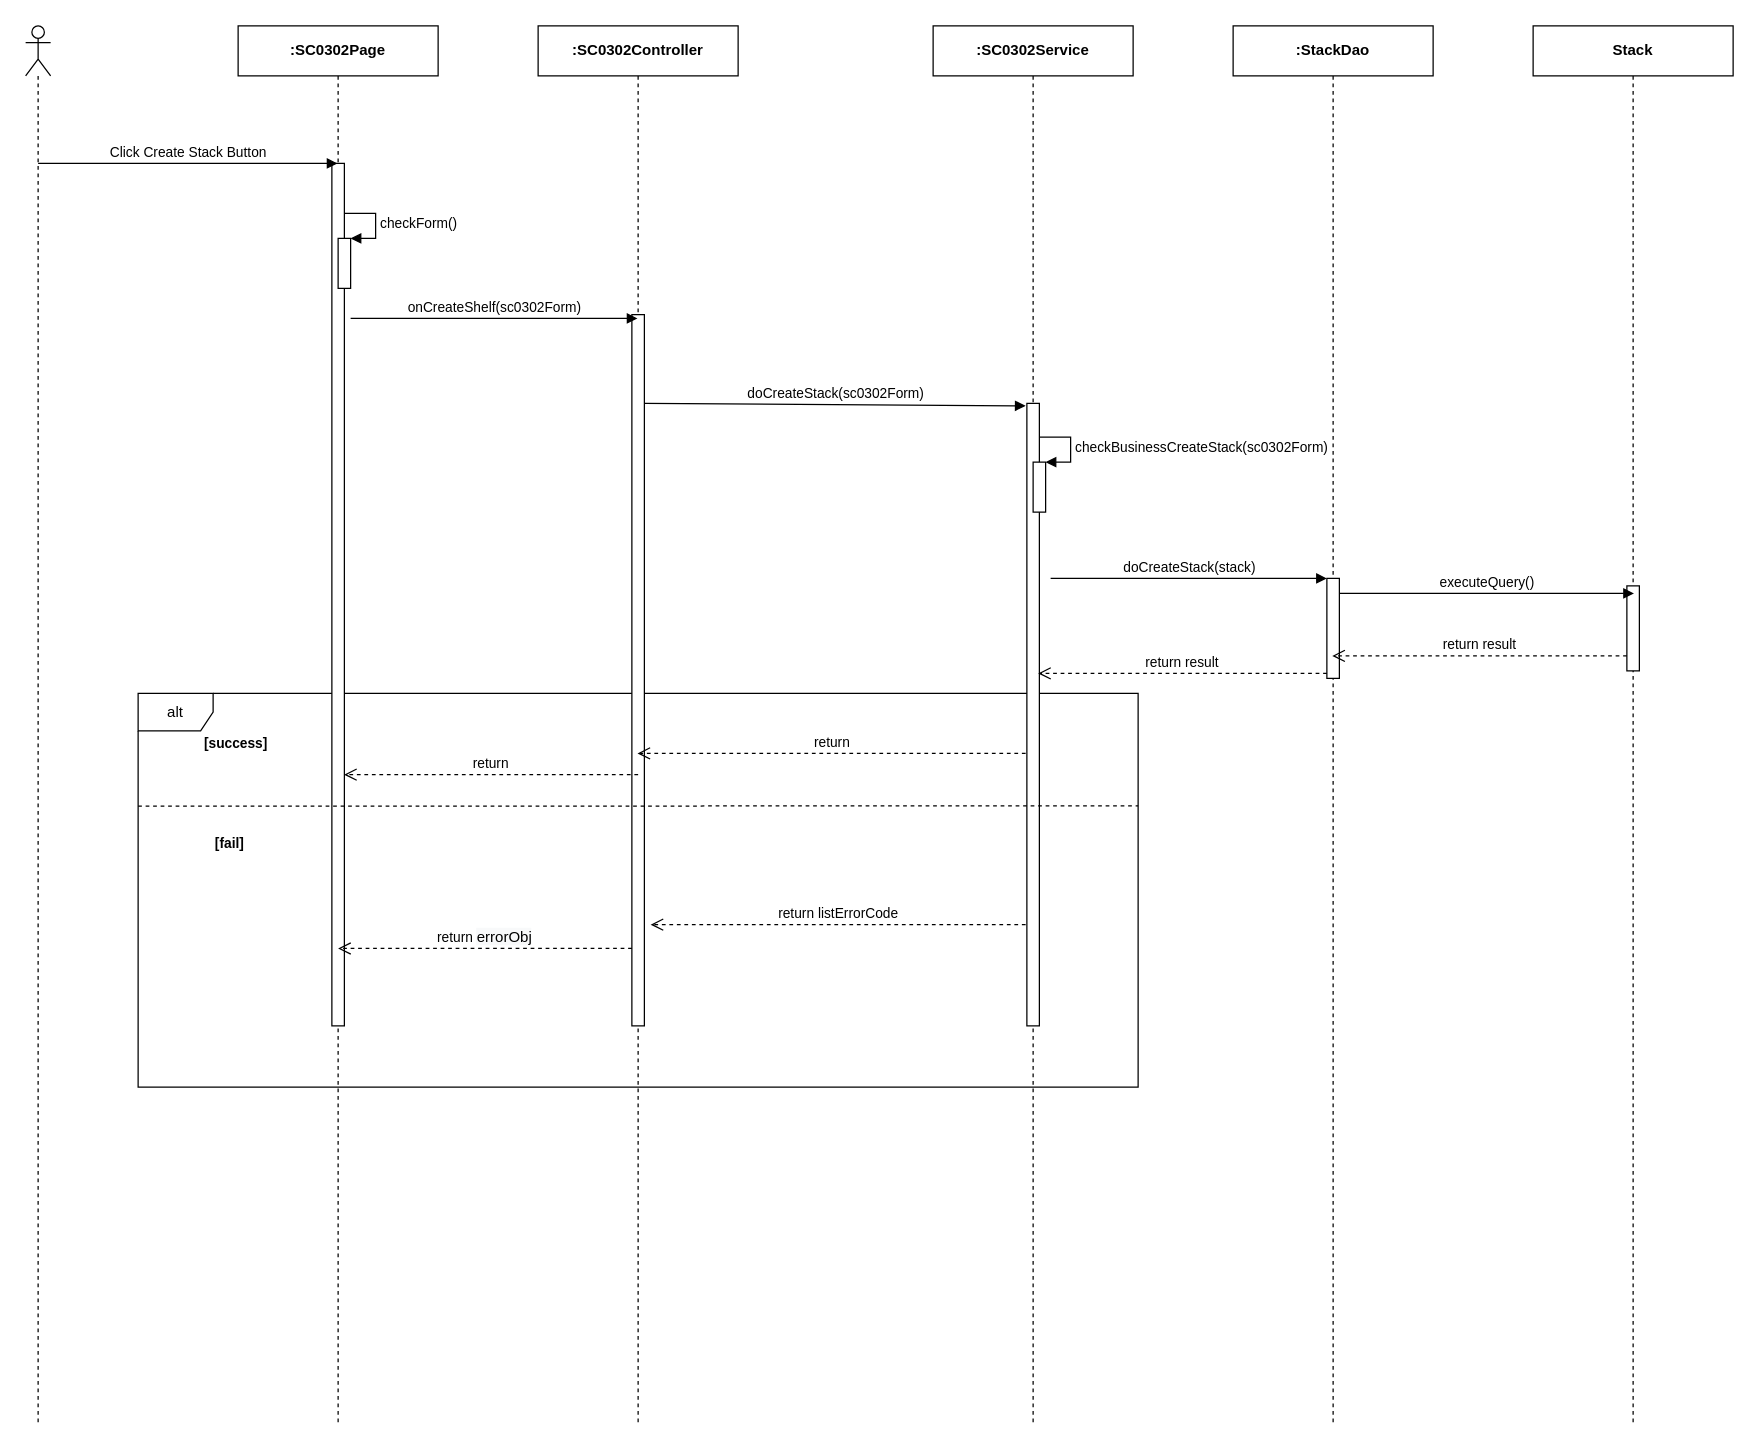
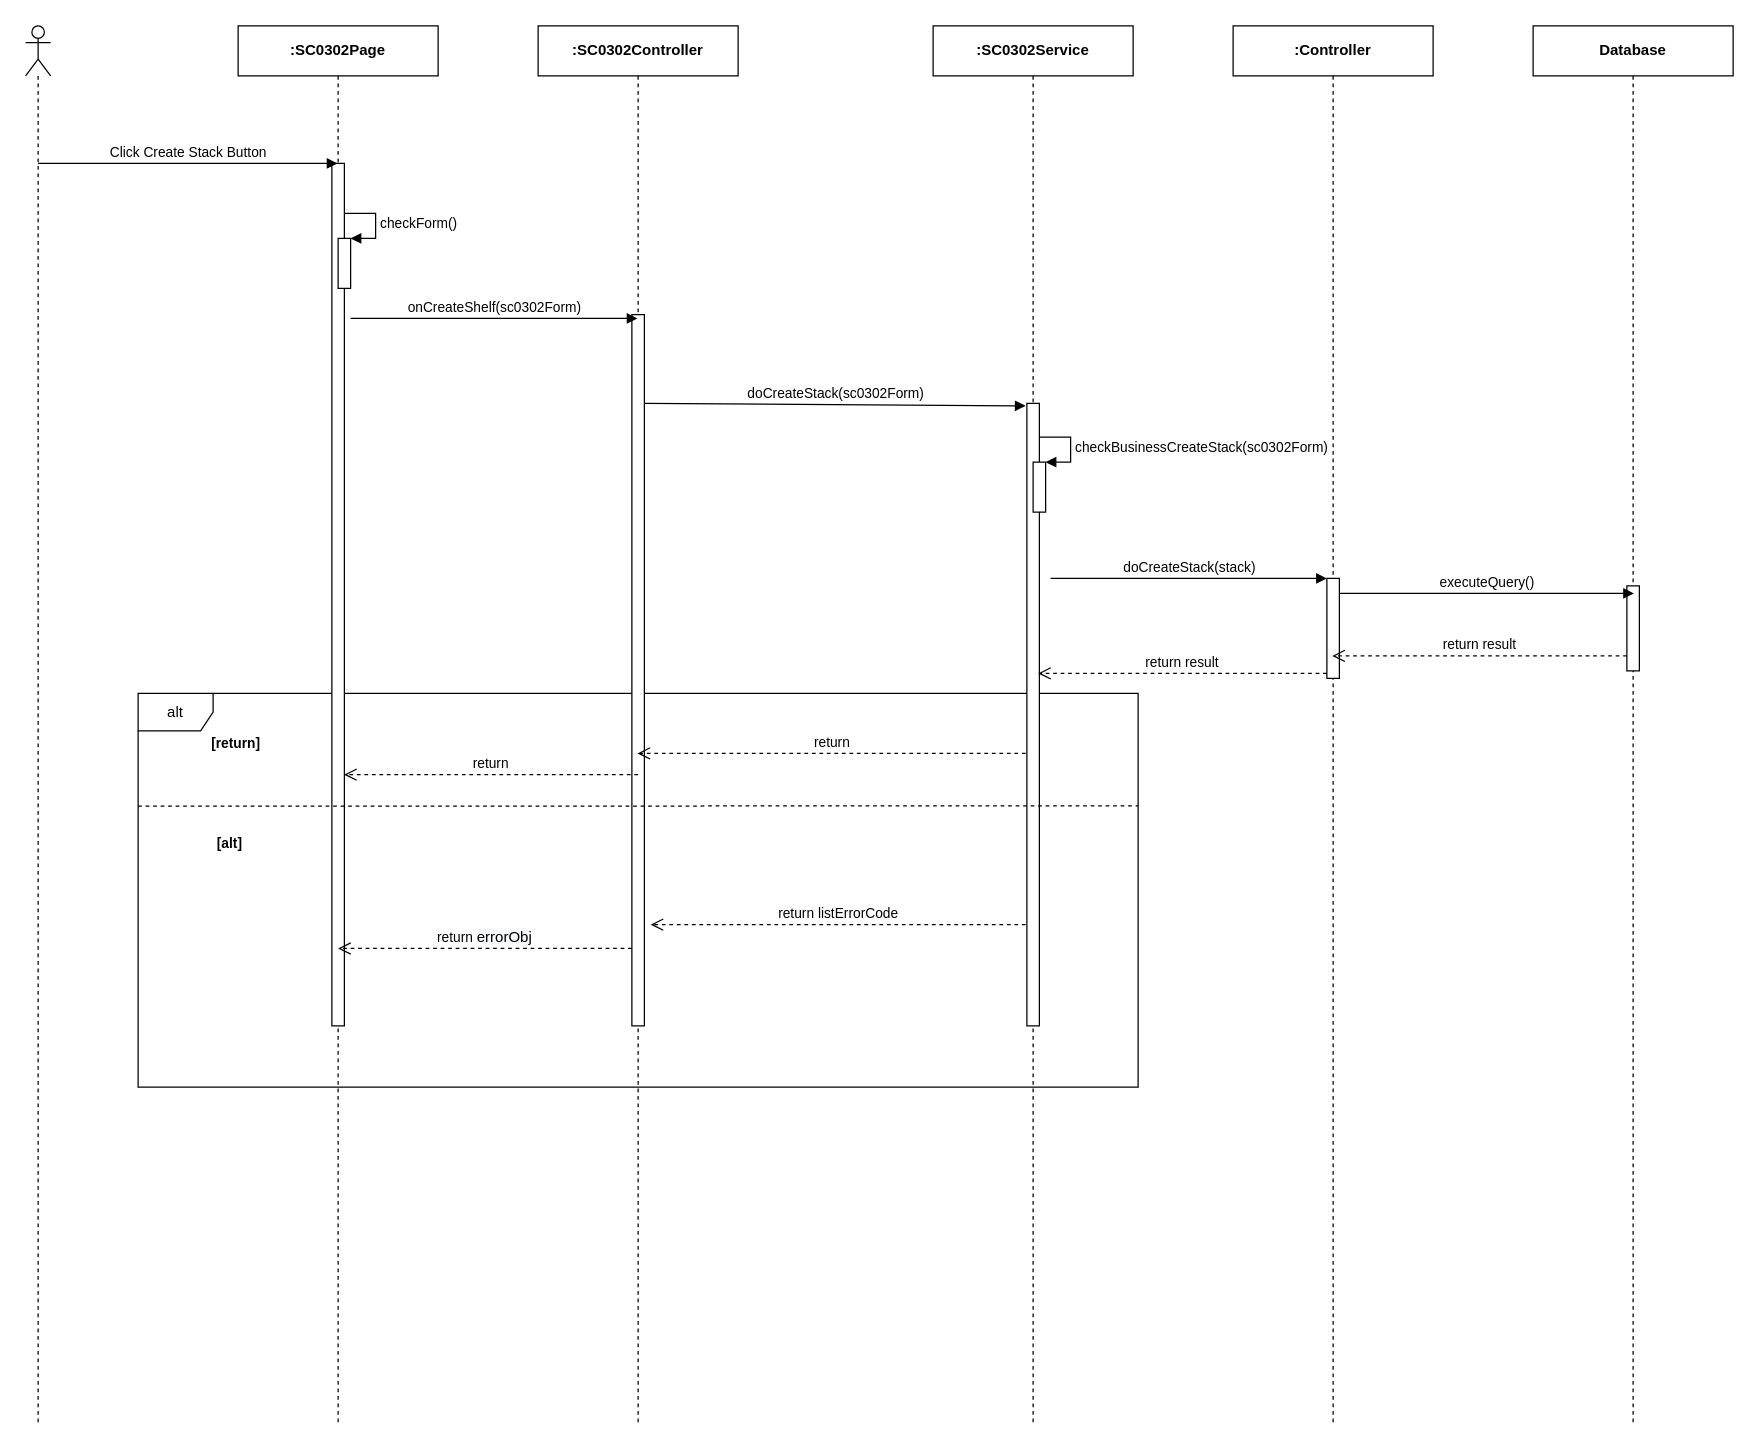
- <mxCell id="6" value="&lt;b&gt;:StackDao&lt;/b&gt;" style="shape=umlLifeline;perimeter=lifelinePerimeter;whiteSpace=wrap;html=1;container=1;collapsible=0;recursiveResize=0;outlineConnect=0;" parent="1" vertex="1"><mxGeometry x="986" y="20" width="160" height="1120" as="geometry" /></mxCell>
+ <mxCell id="6" value="&lt;b&gt;:Controller&lt;/b&gt;" style="shape=umlLifeline;perimeter=lifelinePerimeter;whiteSpace=wrap;html=1;container=1;collapsible=0;recursiveResize=0;outlineConnect=0;" parent="1" vertex="1"><mxGeometry x="986" y="20" width="160" height="1120" as="geometry" /></mxCell>
- <mxCell id="28" value="&lt;b&gt;Stack&lt;/b&gt;" style="shape=umlLifeline;perimeter=lifelinePerimeter;whiteSpace=wrap;html=1;container=1;collapsible=0;recursiveResize=0;outlineConnect=0;" parent="1" vertex="1"><mxGeometry x="1226" y="20" width="160" height="1120" as="geometry" /></mxCell>
+ <mxCell id="28" value="&lt;b&gt;Database&lt;/b&gt;" style="shape=umlLifeline;perimeter=lifelinePerimeter;whiteSpace=wrap;html=1;container=1;collapsible=0;recursiveResize=0;outlineConnect=0;" parent="1" vertex="1"><mxGeometry x="1226" y="20" width="160" height="1120" as="geometry" /></mxCell>
- <mxCell id="24" value="&lt;span style=&quot;font-size: 11px ; background-color: rgb(255 , 255 , 255)&quot;&gt;&lt;b&gt;[success]&lt;/b&gt;&lt;/span&gt;" style="text;html=1;align=center;verticalAlign=middle;resizable=0;points=[];autosize=1;" parent="1" vertex="1"><mxGeometry x="153" y="584" width="70" height="20" as="geometry" /></mxCell>
+ <mxCell id="24" value="&lt;span style=&quot;font-size: 11px ; background-color: rgb(255 , 255 , 255)&quot;&gt;&lt;b&gt;[return]&lt;/b&gt;&lt;/span&gt;" style="text;html=1;align=center;verticalAlign=middle;resizable=0;points=[];autosize=1;" parent="1" vertex="1"><mxGeometry x="153" y="584" width="70" height="20" as="geometry" /></mxCell>
- <mxCell id="26" value="&lt;span style=&quot;font-size: 11px ; background-color: rgb(255 , 255 , 255)&quot;&gt;&lt;b&gt;[fail]&lt;/b&gt;&lt;/span&gt;" style="text;html=1;align=center;verticalAlign=middle;resizable=0;points=[];autosize=1;" parent="1" vertex="1"><mxGeometry x="163" y="664" width="40" height="20" as="geometry" /></mxCell>
+ <mxCell id="26" value="&lt;span style=&quot;font-size: 11px ; background-color: rgb(255 , 255 , 255)&quot;&gt;&lt;b&gt;[alt]&lt;/b&gt;&lt;/span&gt;" style="text;html=1;align=center;verticalAlign=middle;resizable=0;points=[];autosize=1;" parent="1" vertex="1"><mxGeometry x="163" y="664" width="40" height="20" as="geometry" /></mxCell>
